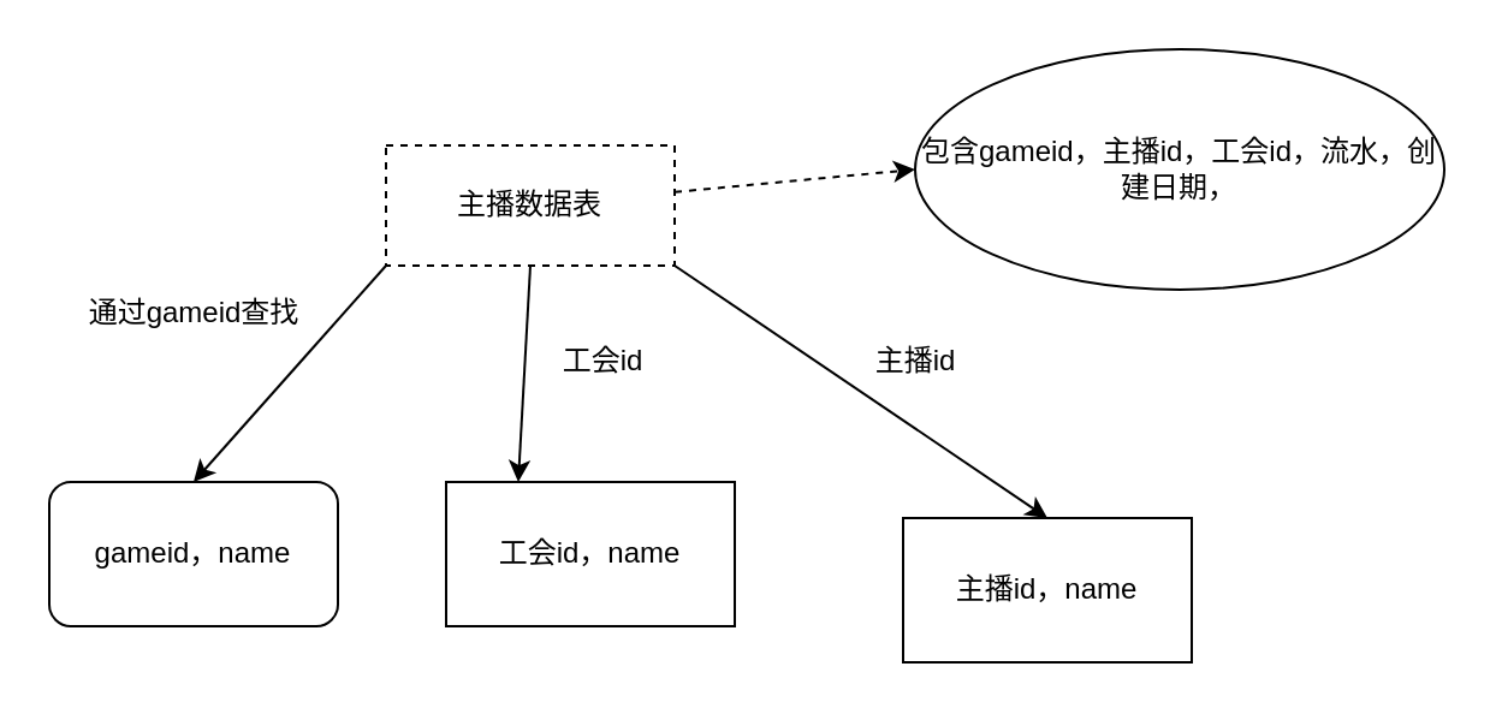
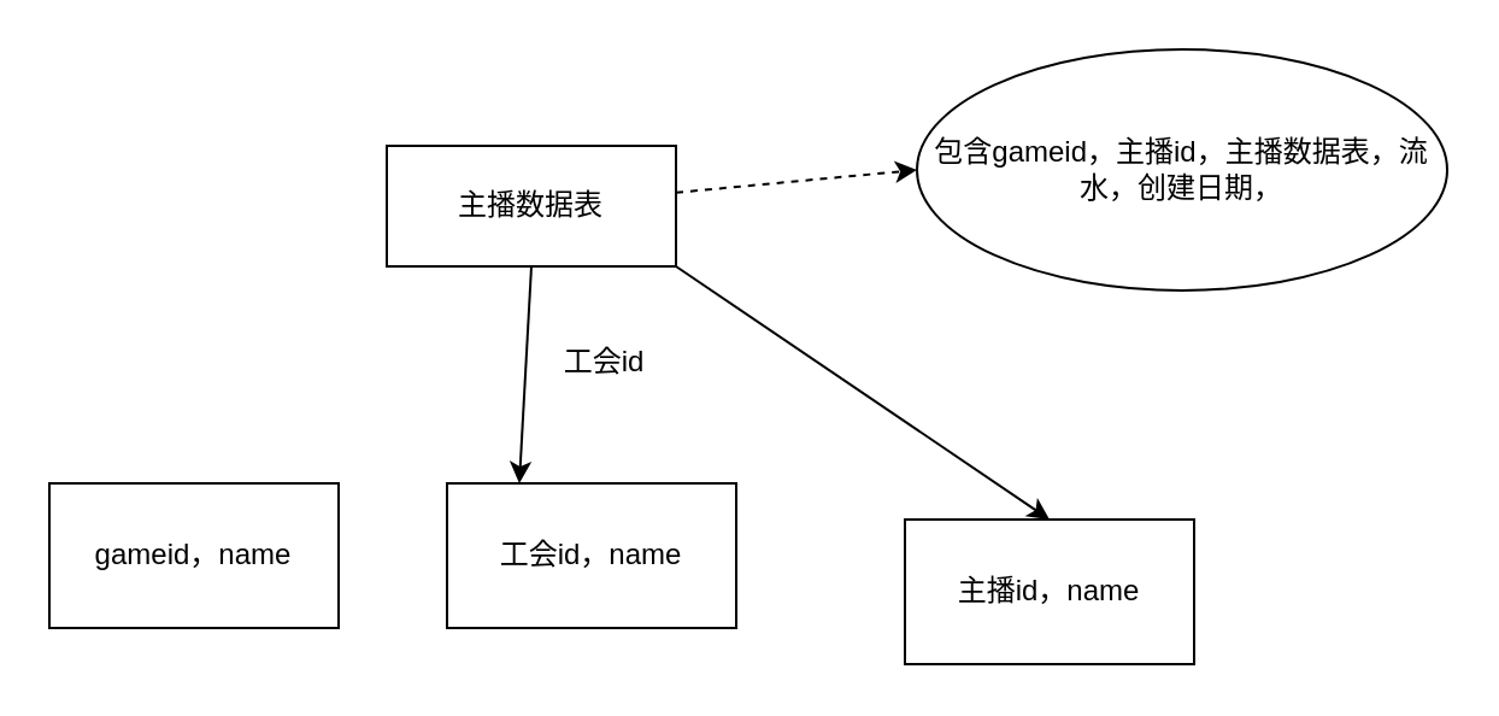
- <mxCell id="7" value="包含gameid，主播id，工会id，流水，创建日期，" style="ellipse;whiteSpace=wrap;html=1;" vertex="1" parent="1"><mxGeometry x="380" width="220" height="100" as="geometry" y="20" /></mxCell>
+ <mxCell id="7" value="包含gameid，主播id，主播数据表，流水，创建日期，" style="ellipse;whiteSpace=wrap;html=1;" vertex="1" parent="1"><mxGeometry x="380" width="220" height="100" as="geometry" y="20" /></mxCell>
- <mxCell id="6" value="主播数据表" style="rounded=0;whiteSpace=wrap;html=1;dashed=1;" vertex="1" parent="1"><mxGeometry x="160" y="60" width="120" height="50" as="geometry" /></mxCell>
+ <mxCell id="6" value="主播数据表" style="rounded=0;whiteSpace=wrap;html=1;" vertex="1" parent="1"><mxGeometry x="160" y="60" width="120" height="50" as="geometry" /></mxCell>
- <mxCell id="11" value="通过gameid查找" style="text;html=1;align=center;verticalAlign=middle;resizable=0;points=[];autosize=1;strokeColor=none;fillColor=none;" vertex="1" parent="1"><mxGeometry x="30" y="120" width="100" height="20" as="geometry" /></mxCell>
- <mxCell id="13" value="主播id&lt;br&gt;" style="text;html=1;align=center;verticalAlign=middle;resizable=0;points=[];autosize=1;strokeColor=none;fillColor=none;" vertex="1" parent="1"><mxGeometry x="355" y="140" width="50" height="20" as="geometry" /></mxCell>
- <mxCell id="3" style="edgeStyle=none;html=1;exitX=0;exitY=1;exitDx=0;exitDy=0;entryX=0.5;entryY=0;entryDx=0;entryDy=0;" edge="1" parent="1" source="6" target="8"><mxGeometry relative="1" as="geometry" /></mxCell>
- <mxCell id="8" value="gameid，name" style="whiteSpace=wrap;html=1;rounded=1;" vertex="1" parent="1"><mxGeometry x="20" y="200" width="120" height="60" as="geometry" /></mxCell>
+ <mxCell id="8" value="gameid，name" style="whiteSpace=wrap;html=1;" vertex="1" parent="1"><mxGeometry x="20" y="200" width="120" height="60" as="geometry" /></mxCell>
